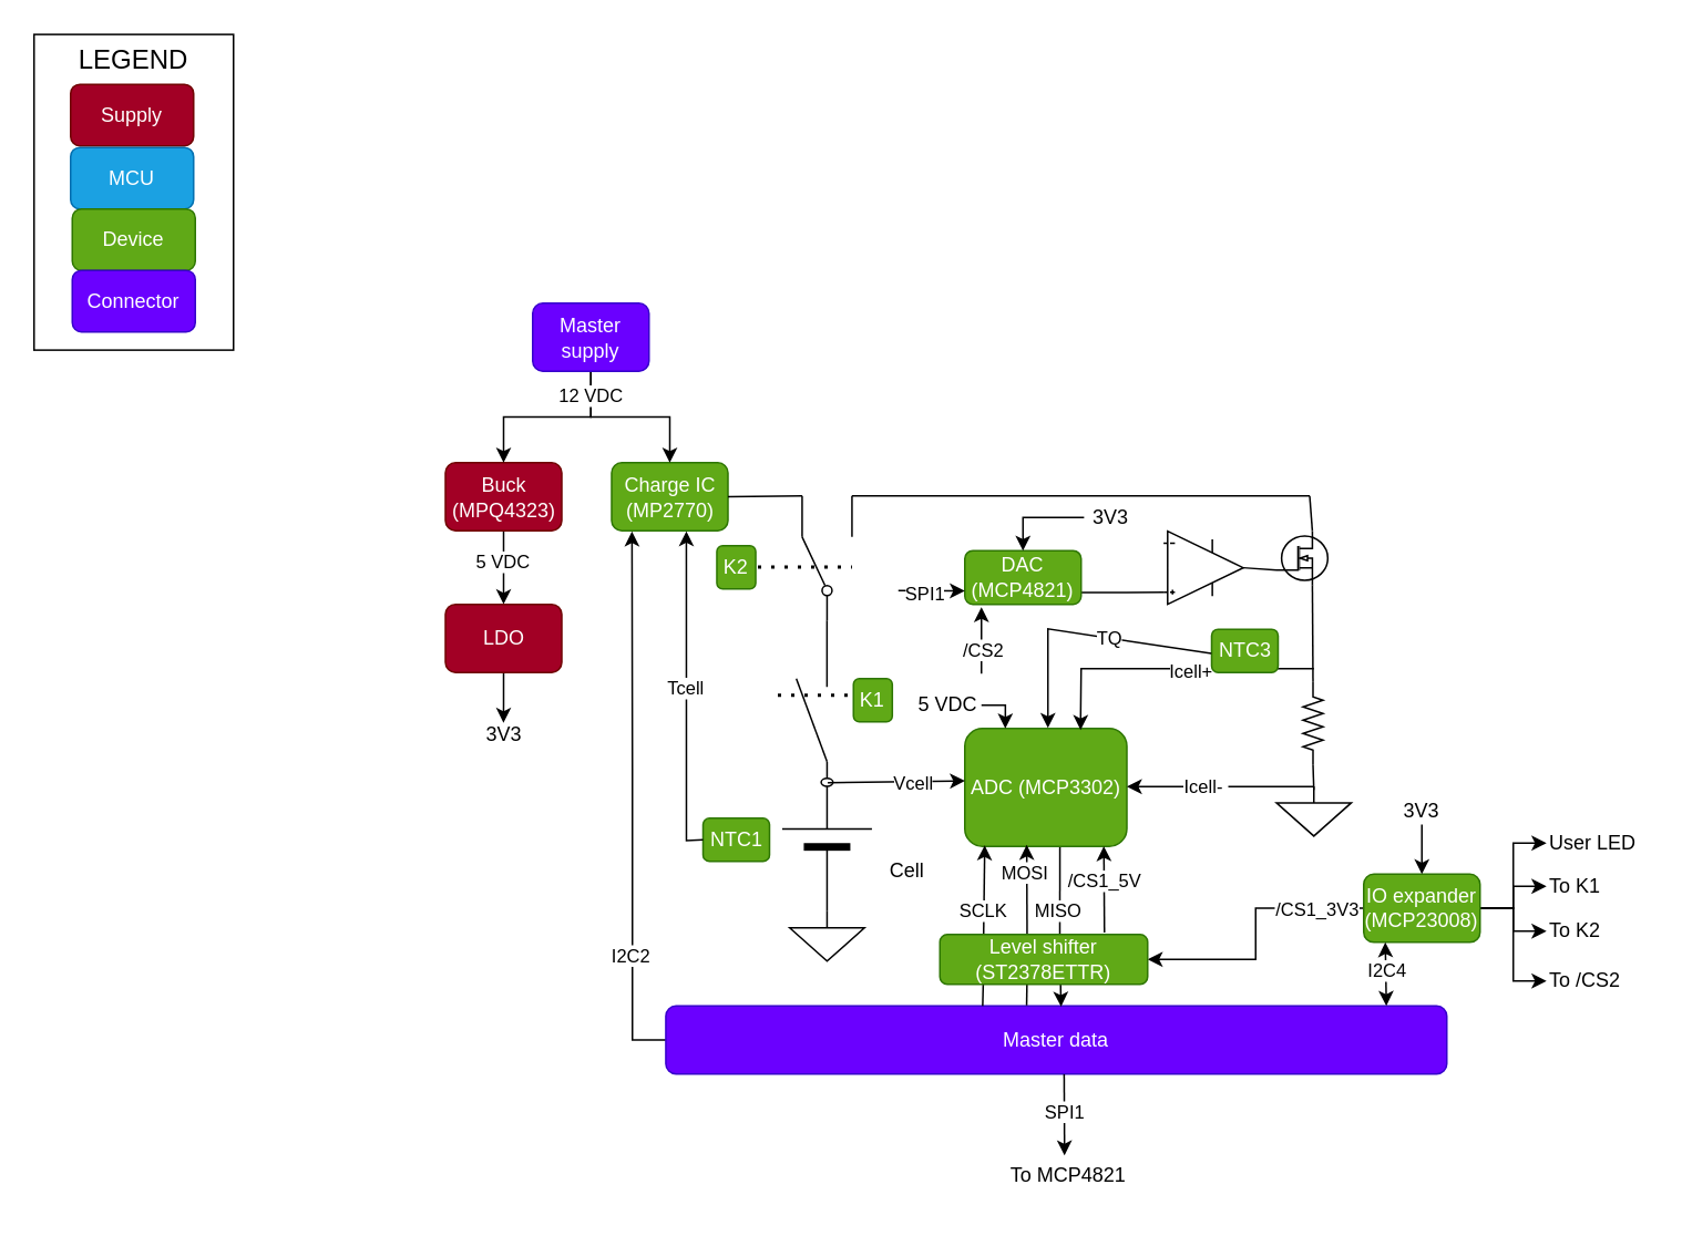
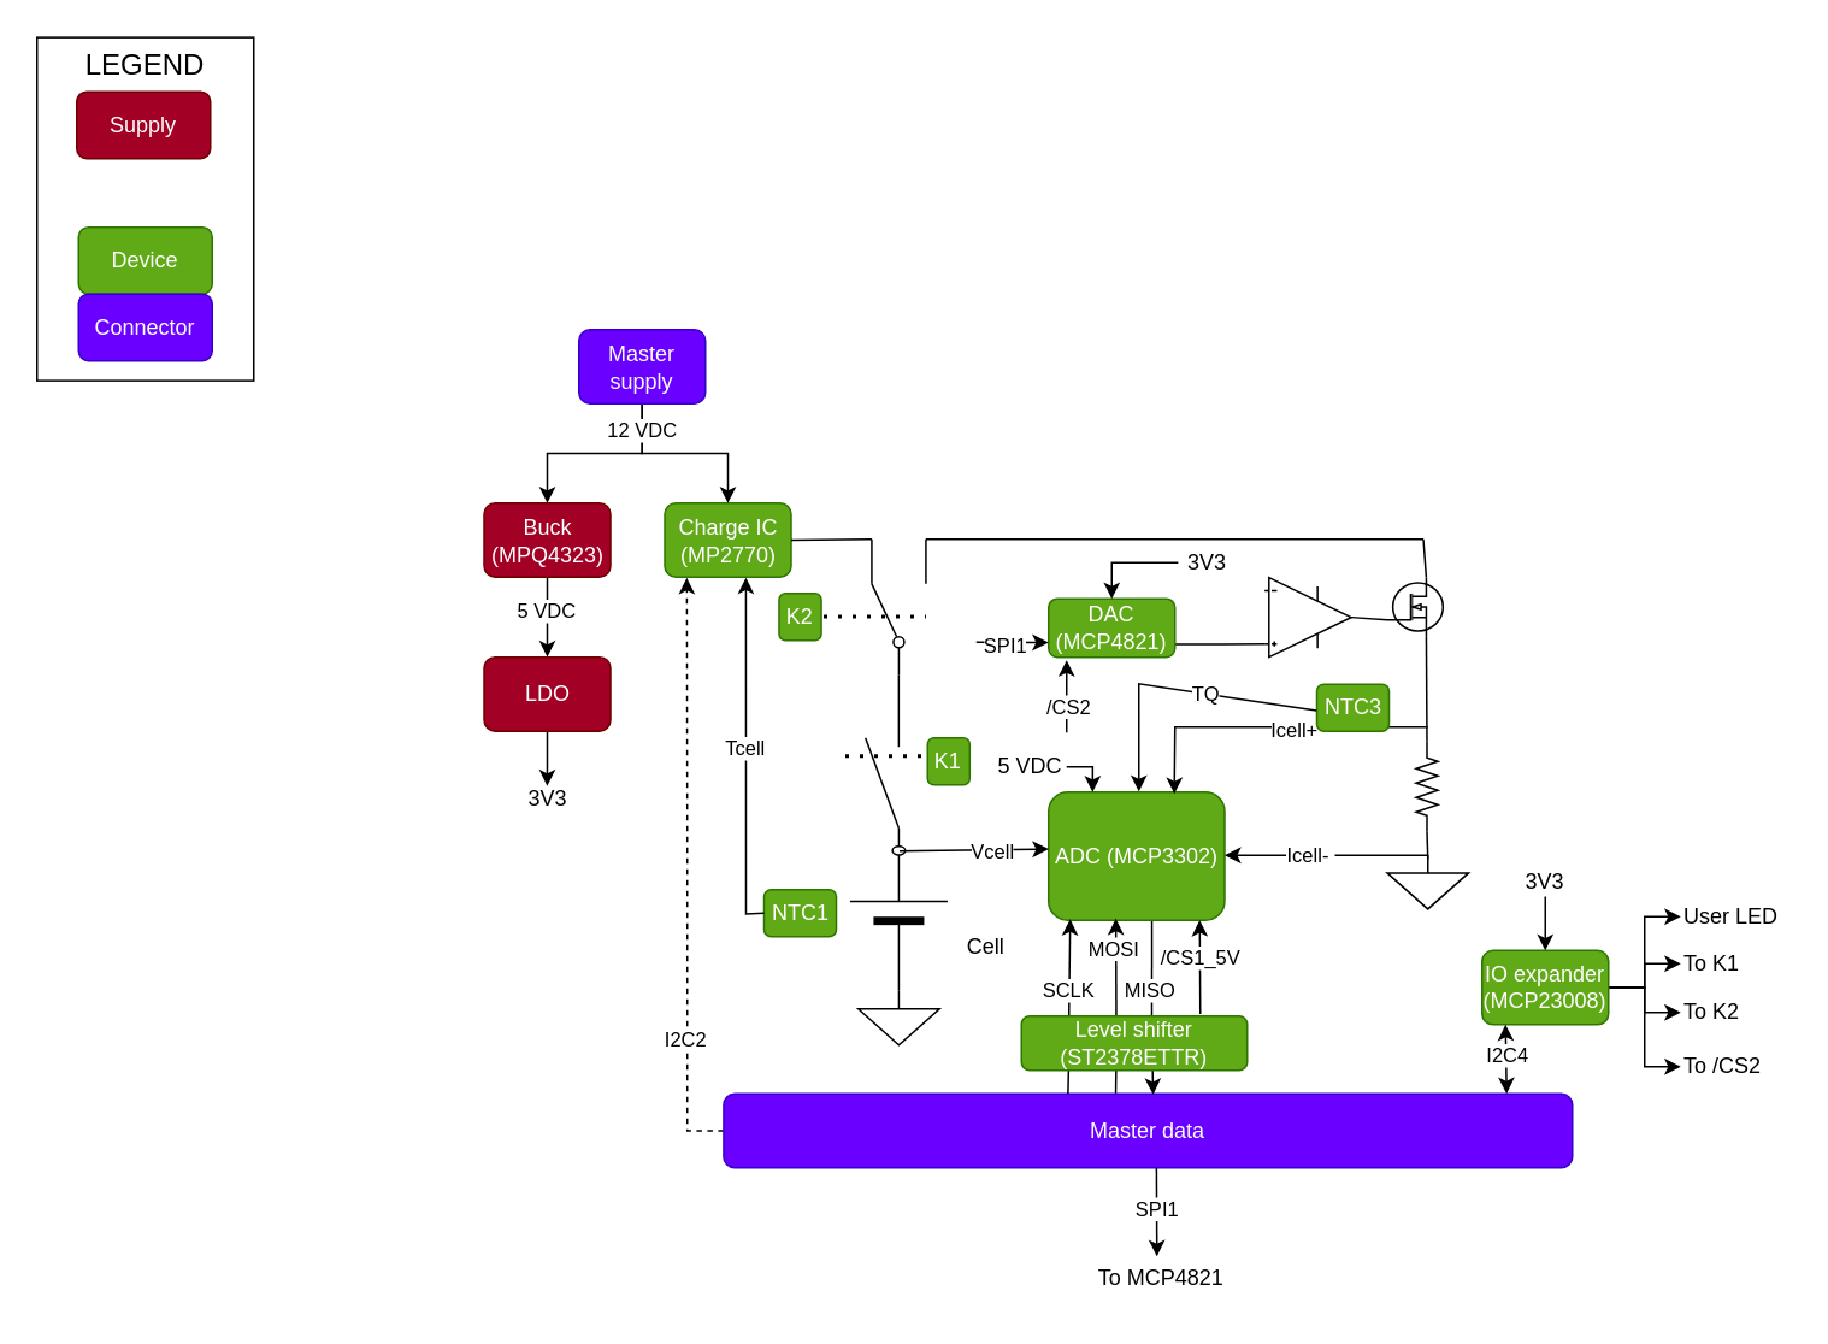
- <mxCell id="3" value="MCU" style="rounded=1;whiteSpace=wrap;html=1;fillColor=#1ba1e2;fontColor=#ffffff;strokeColor=#006EAF;" parent="1" vertex="1"><mxGeometry x="42" y="88.25" width="74" height="37" as="geometry" /></mxCell>
- <mxCell id="50" style="edgeStyle=orthogonalEdgeStyle;rounded=0;orthogonalLoop=1;jettySize=auto;html=1;entryX=0.175;entryY=1.009;entryDx=0;entryDy=0;entryPerimeter=0;" edge="1" parent="1" source="52" target="16"><mxGeometry relative="1" as="geometry"><mxPoint x="380" y="325" as="targetPoint" /><Array as="points"><mxPoint x="380" y="626" /><mxPoint x="380" y="462" /></Array></mxGeometry></mxCell>
+ <mxCell id="50" style="edgeStyle=orthogonalEdgeStyle;rounded=0;orthogonalLoop=1;jettySize=auto;html=1;entryX=0.175;entryY=1.009;entryDx=0;entryDy=0;entryPerimeter=0;dashed=1;" edge="1" parent="1" source="52" target="16"><mxGeometry relative="1" as="geometry"><mxPoint x="380" y="325" as="targetPoint" /><Array as="points"><mxPoint x="380" y="626" /><mxPoint x="380" y="462" /></Array></mxGeometry></mxCell>
- <mxCell id="57" style="edgeStyle=orthogonalEdgeStyle;rounded=0;orthogonalLoop=1;jettySize=auto;html=1;entryX=1;entryY=0.5;entryDx=0;entryDy=0;" edge="1" parent="1" source="59" target="93"><mxGeometry relative="1" as="geometry" /></mxCell>
- <mxCell id="58" value="/CS1_3V3" style="edgeLabel;html=1;align=center;verticalAlign=middle;resizable=0;points=[];" vertex="1" connectable="0" parent="57"><mxGeometry x="-0.372" y="1" relative="1" as="geometry"><mxPoint x="21" y="-1" as="offset" /></mxGeometry></mxCell>
